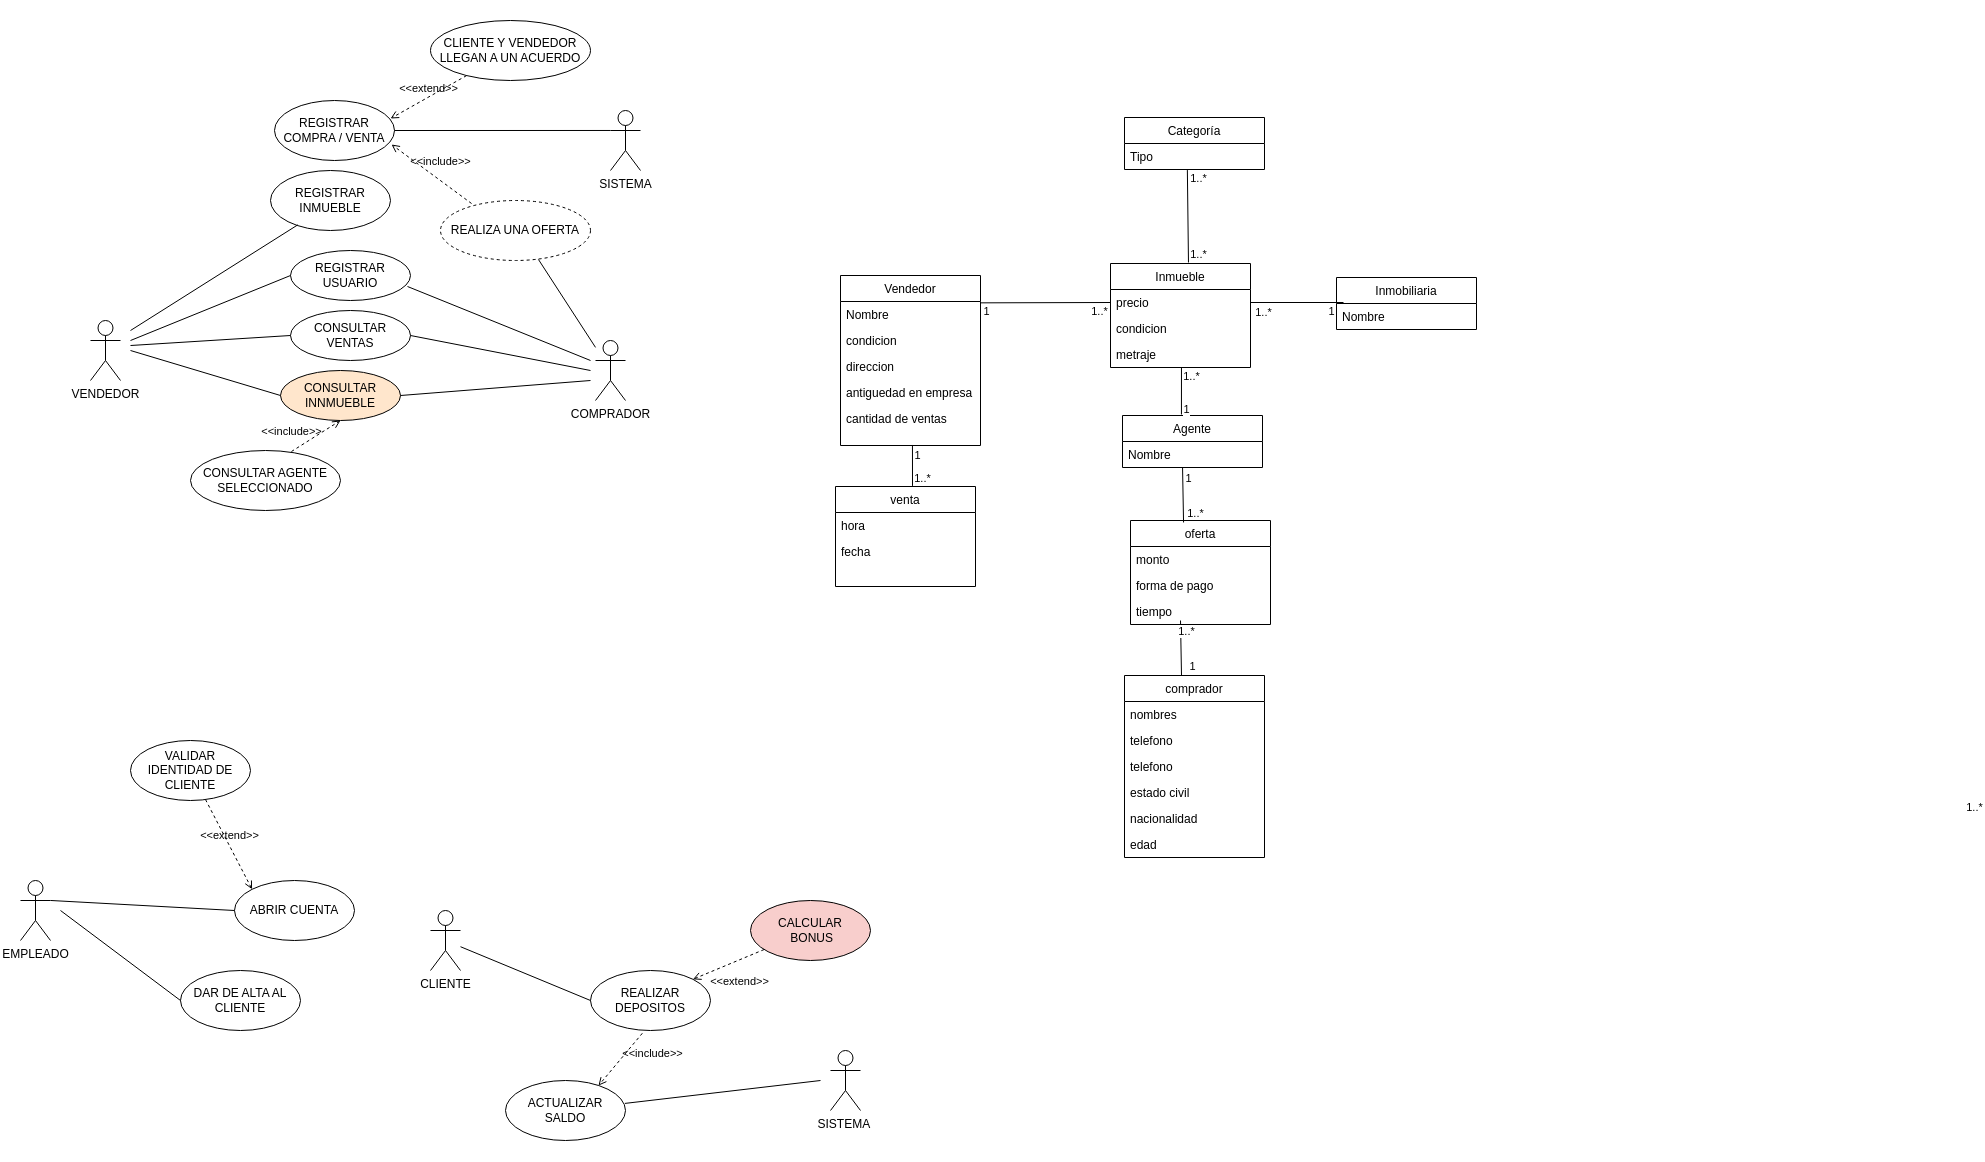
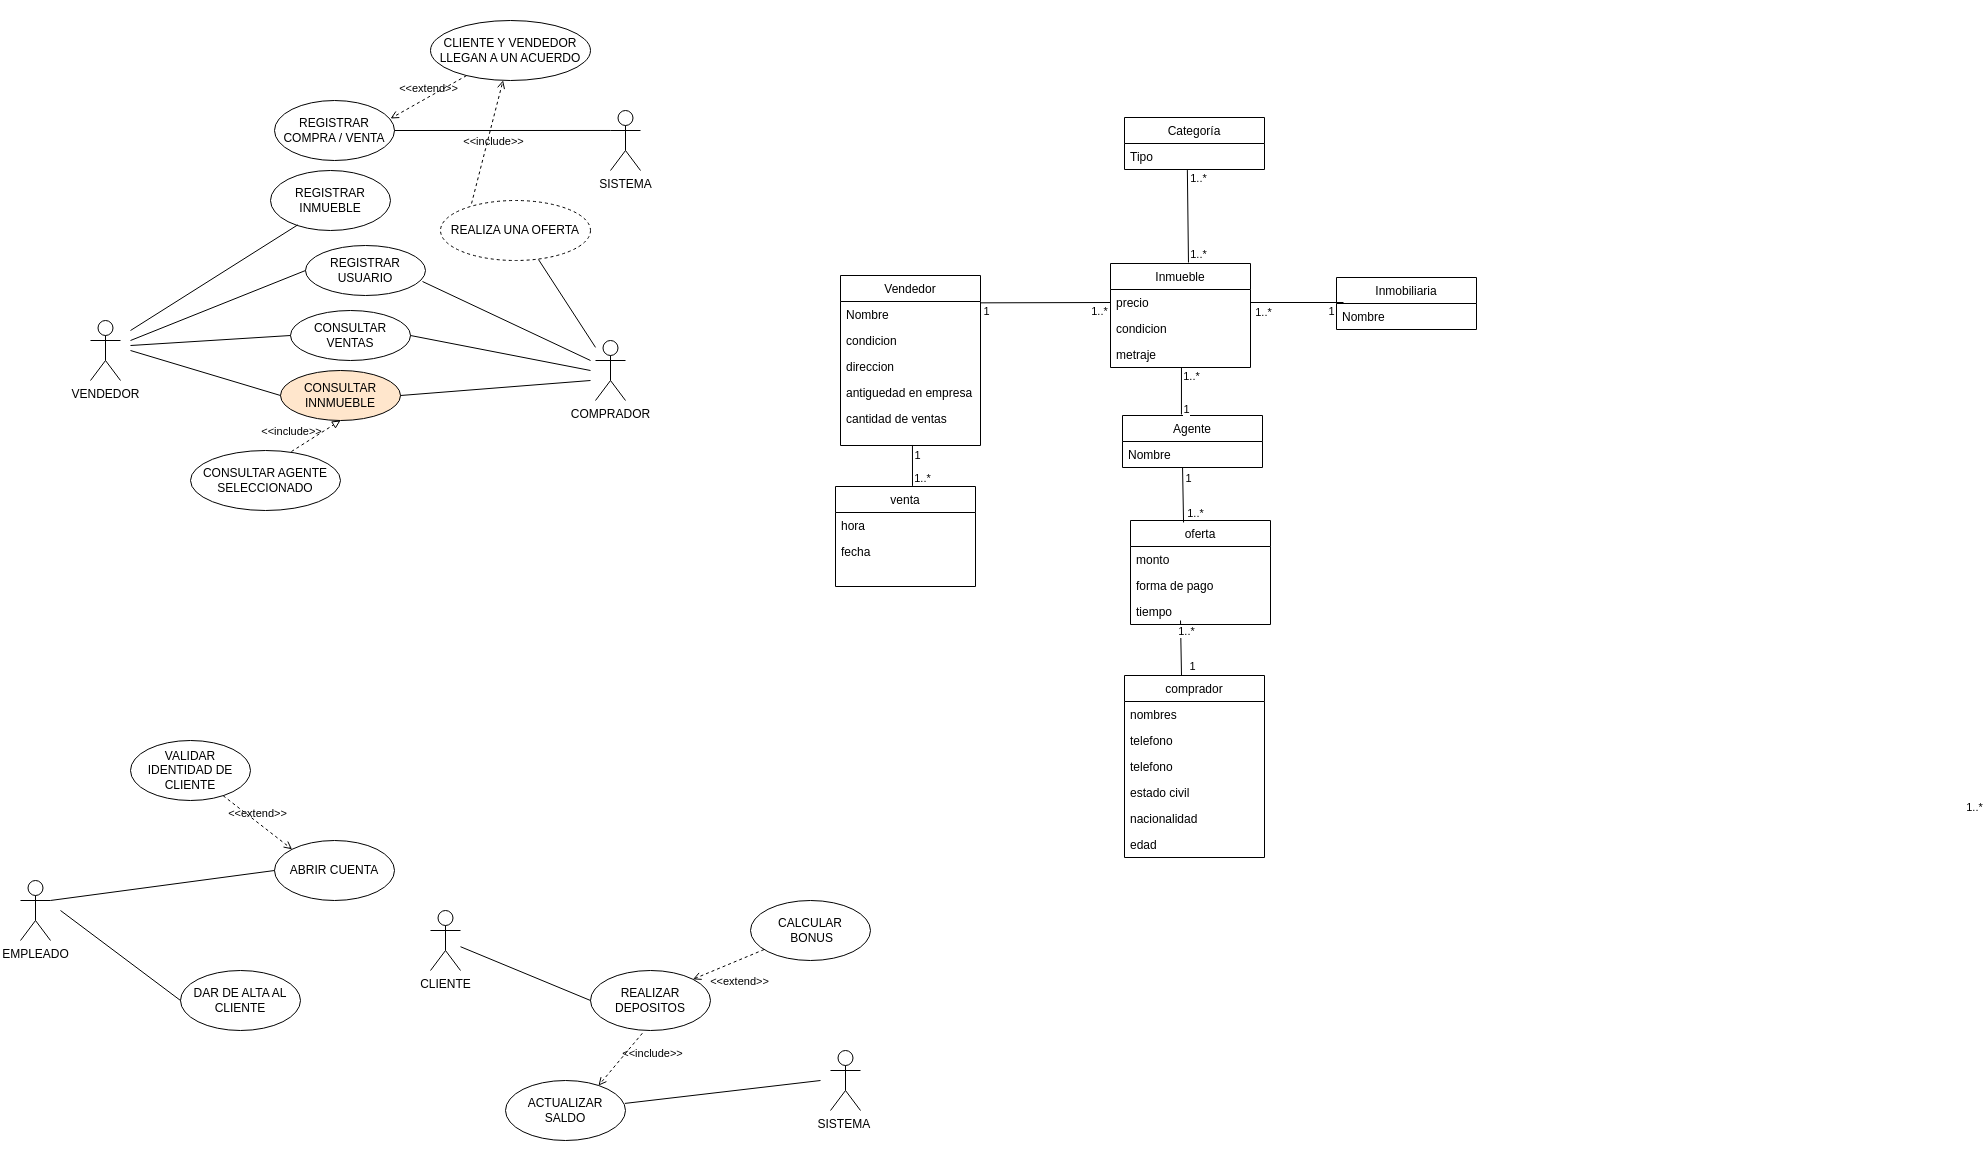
- <mxCell id="39" value="&amp;lt;&amp;lt;include&amp;gt;&amp;gt;" style="html=1;verticalAlign=bottom;labelBackgroundColor=none;endArrow=open;endFill=0;dashed=1;rounded=0;entryX=0.975;entryY=0.733;entryDx=0;entryDy=0;exitX=0.207;exitY=0.05;exitDx=0;exitDy=0;exitPerimeter=0;entryPerimeter=0;" edge="1" parent="1" source="38" target="6"><mxGeometry x="-0.104" y="-8" width="160" relative="1" as="geometry"><mxPoint x="180" y="131.02" as="sourcePoint" /><mxPoint x="229.05" y="100" as="targetPoint" /><mxPoint as="offset" /></mxGeometry></mxCell>
+ <mxCell id="39" value="&amp;lt;&amp;lt;include&amp;gt;&amp;gt;" style="html=1;verticalAlign=bottom;labelBackgroundColor=none;endArrow=open;endFill=0;dashed=1;rounded=0;exitX=0.207;exitY=0.05;exitDx=0;exitDy=0;exitPerimeter=0;" edge="1" parent="1" source="38" target="37"><mxGeometry x="-0.104" y="-8" width="160" relative="1" as="geometry"><mxPoint x="180" y="131.02" as="sourcePoint" /><mxPoint x="229.05" y="100" as="targetPoint" /><mxPoint as="offset" /></mxGeometry></mxCell>
- <mxCell id="2" value="REGISTRAR USUARIO" style="ellipse;whiteSpace=wrap;html=1;" vertex="1" parent="1"><mxGeometry x="290" y="250" width="120" height="50" as="geometry" /></mxCell>
+ <mxCell id="2" value="REGISTRAR USUARIO" style="ellipse;whiteSpace=wrap;html=1;" vertex="1" parent="1"><mxGeometry x="305" y="245" width="120" height="50" as="geometry" /></mxCell>
- <mxCell id="34" value="&amp;lt;&amp;lt;include&amp;gt;&amp;gt;" style="html=1;verticalAlign=bottom;labelBackgroundColor=none;endArrow=open;endFill=0;dashed=1;rounded=0;entryX=0.5;entryY=1;entryDx=0;entryDy=0;exitX=0.673;exitY=0.017;exitDx=0;exitDy=0;exitPerimeter=0;" edge="1" parent="1" source="36" target="4"><mxGeometry x="-0.797" y="9" width="160" relative="1" as="geometry"><mxPoint x="440" y="450" as="sourcePoint" /><mxPoint x="414" y="630" as="targetPoint" /><mxPoint as="offset" /></mxGeometry></mxCell>
+ <mxCell id="34" value="&amp;lt;&amp;lt;include&amp;gt;&amp;gt;" style="html=1;verticalAlign=bottom;labelBackgroundColor=none;endArrow=block;endFill=0;dashed=1;rounded=0;entryX=0.5;entryY=1;entryDx=0;entryDy=0;exitX=0.673;exitY=0.017;exitDx=0;exitDy=0;exitPerimeter=0;" edge="1" parent="1" source="36" target="4"><mxGeometry x="-0.797" y="9" width="160" relative="1" as="geometry"><mxPoint x="440" y="450" as="sourcePoint" /><mxPoint x="414" y="630" as="targetPoint" /><mxPoint as="offset" /></mxGeometry></mxCell>
- <mxCell id="18" value="ABRIR CUENTA" style="ellipse;whiteSpace=wrap;html=1;" vertex="1" parent="1"><mxGeometry x="234" y="880" width="120" height="60" as="geometry" /></mxCell>
+ <mxCell id="18" value="ABRIR CUENTA" style="ellipse;whiteSpace=wrap;html=1;" vertex="1" parent="1"><mxGeometry x="274" y="840" width="120" height="60" as="geometry" /></mxCell>
- <mxCell id="24" value="CALCULAR&lt;br&gt;&amp;nbsp;BONUS" style="ellipse;whiteSpace=wrap;html=1;fillColor=#f8cecc;" vertex="1" parent="1"><mxGeometry x="750" y="900" width="120" height="60" as="geometry" /></mxCell>
+ <mxCell id="24" value="CALCULAR&lt;br&gt;&amp;nbsp;BONUS" style="ellipse;whiteSpace=wrap;html=1;" vertex="1" parent="1"><mxGeometry x="750" y="900" width="120" height="60" as="geometry" /></mxCell>
